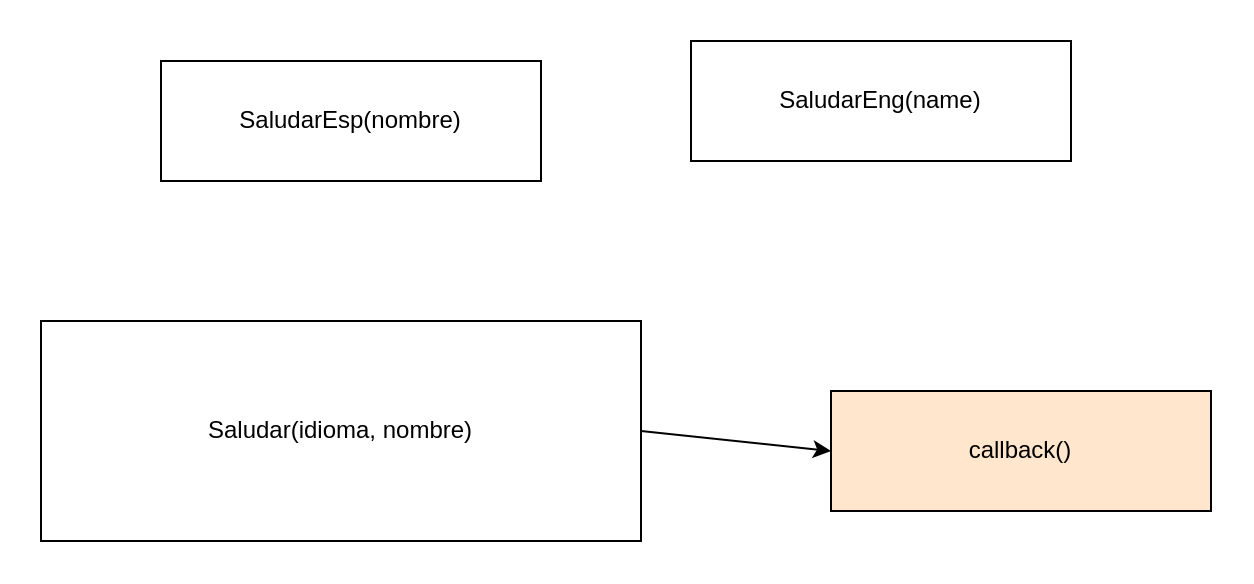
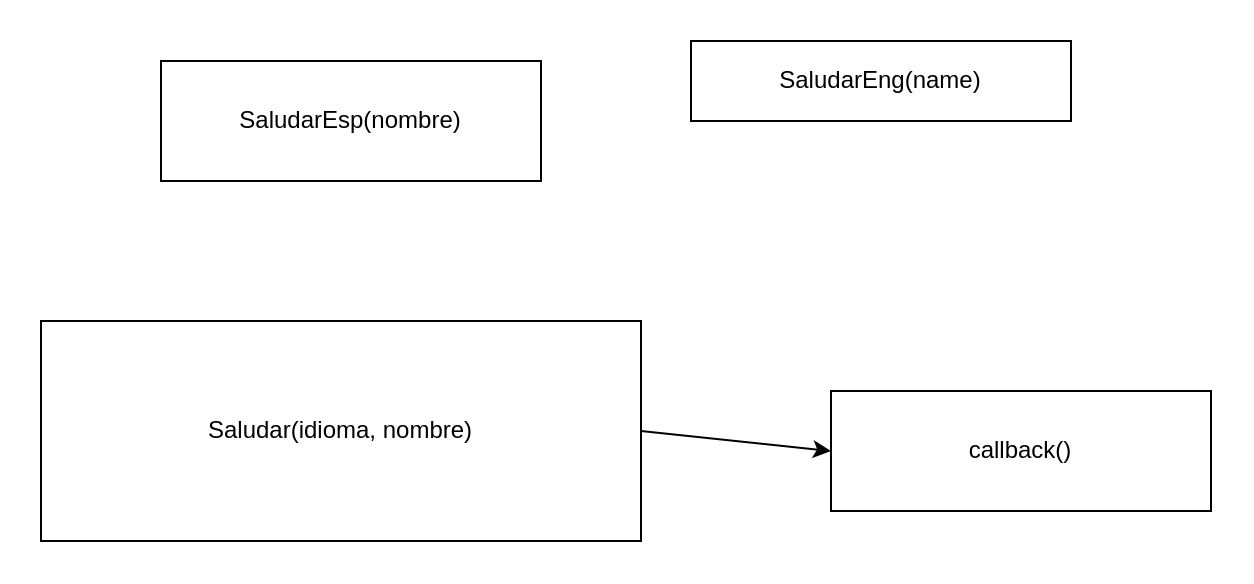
- <mxCell id="6" value="SaludarEng(name)" style="whiteSpace=wrap;html=1;" vertex="1" parent="1"><mxGeometry x="345" y="20" width="190" height="60" as="geometry" /></mxCell>
+ <mxCell id="6" value="SaludarEng(name)" style="whiteSpace=wrap;html=1;" vertex="1" parent="1"><mxGeometry x="345" y="20" width="190" height="40" as="geometry" /></mxCell>
- <mxCell id="4" value="callback()" style="whiteSpace=wrap;html=1;fillColor=#ffe6cc;" vertex="1" parent="1"><mxGeometry x="415" y="195" width="190" height="60" as="geometry" /></mxCell>
+ <mxCell id="4" value="callback()" style="whiteSpace=wrap;html=1;" vertex="1" parent="1"><mxGeometry x="415" y="195" width="190" height="60" as="geometry" /></mxCell>
